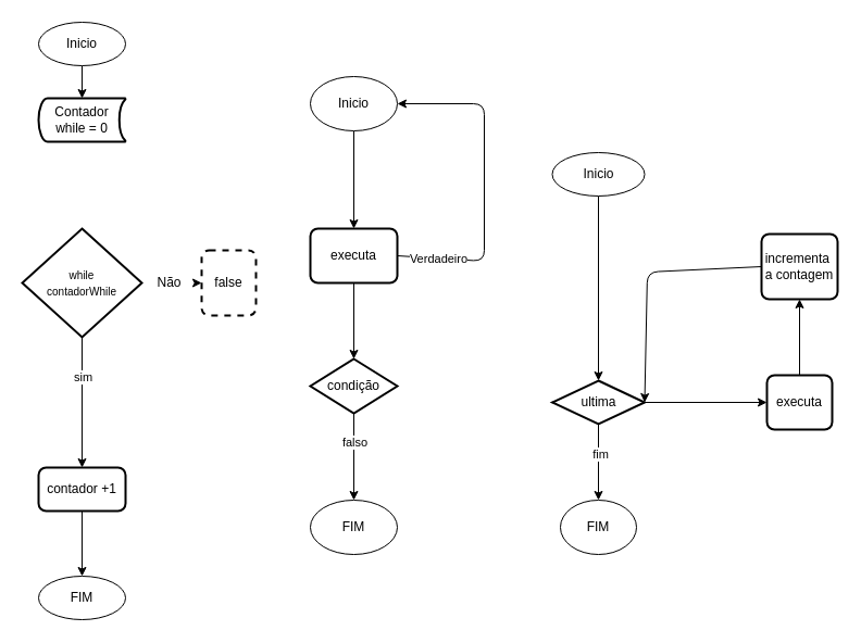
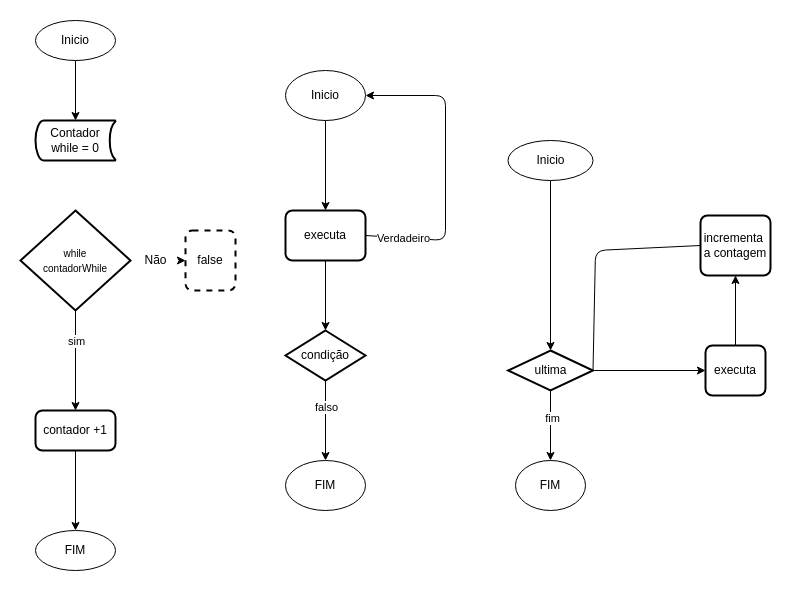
- <mxCell id="5" value="Contador &lt;br&gt;while = 0" style="strokeWidth=2;html=1;shape=mxgraph.flowchart.stored_data;whiteSpace=wrap;" parent="1" vertex="1"><mxGeometry x="35" y="90" width="80" height="40" as="geometry" /></mxCell>
+ <mxCell id="5" value="Contador &lt;br&gt;while = 0" style="strokeWidth=2;html=1;shape=mxgraph.flowchart.stored_data;whiteSpace=wrap;" parent="1" vertex="1"><mxGeometry x="35" y="120" width="80" height="40" as="geometry" /></mxCell>
- <mxCell id="32" style="edgeStyle=none;rounded=1;html=1;exitX=0;exitY=0.5;exitDx=0;exitDy=0;entryX=1;entryY=0.5;entryDx=0;entryDy=0;entryPerimeter=0;" parent="1" source="33" edge="1" target="29"><mxGeometry relative="1" as="geometry"><mxPoint x="685" y="210" as="targetPoint" /><Array as="points"><mxPoint x="595" y="250" /></Array></mxGeometry></mxCell>
+ <mxCell id="32" style="edgeStyle=none;rounded=1;html=1;exitX=0;exitY=0.5;exitDx=0;exitDy=0;entryX=1;entryY=0.5;entryDx=0;entryDy=0;entryPerimeter=0;endArrow=none;" parent="1" source="33" edge="1" target="29"><mxGeometry relative="1" as="geometry"><mxPoint x="685" y="210" as="targetPoint" /><Array as="points"><mxPoint x="595" y="250" /></Array></mxGeometry></mxCell>
- <mxCell id="11" value="contador +1" style="rounded=1;whiteSpace=wrap;html=1;absoluteArcSize=1;arcSize=14;strokeWidth=2;" parent="1" vertex="1"><mxGeometry x="35" y="430" width="80" height="40" as="geometry" /></mxCell>
+ <mxCell id="11" value="contador +1" style="rounded=1;whiteSpace=wrap;html=1;absoluteArcSize=1;arcSize=14;strokeWidth=2;" parent="1" vertex="1"><mxGeometry x="35" y="410" width="80" height="40" as="geometry" /></mxCell>
